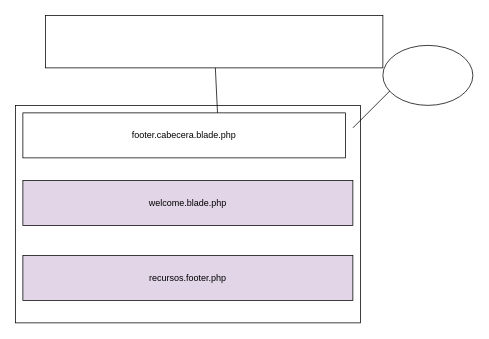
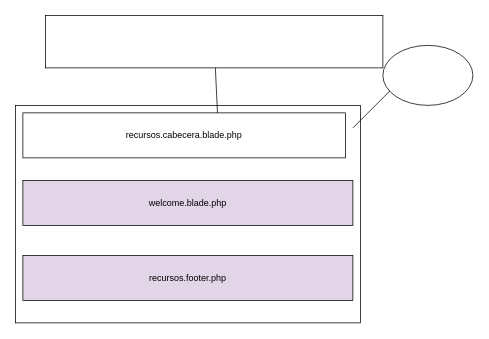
- <mxCell id="5" value="footer.cabecera.blade.php" style="rounded=0;whiteSpace=wrap;html=1;" vertex="1" parent="1"><mxGeometry x="30" y="150" width="430" height="60" as="geometry" /></mxCell>
+ <mxCell id="5" value="recursos.cabecera.blade.php" style="rounded=0;whiteSpace=wrap;html=1;" vertex="1" parent="1"><mxGeometry x="30" y="150" width="430" height="60" as="geometry" /></mxCell>
